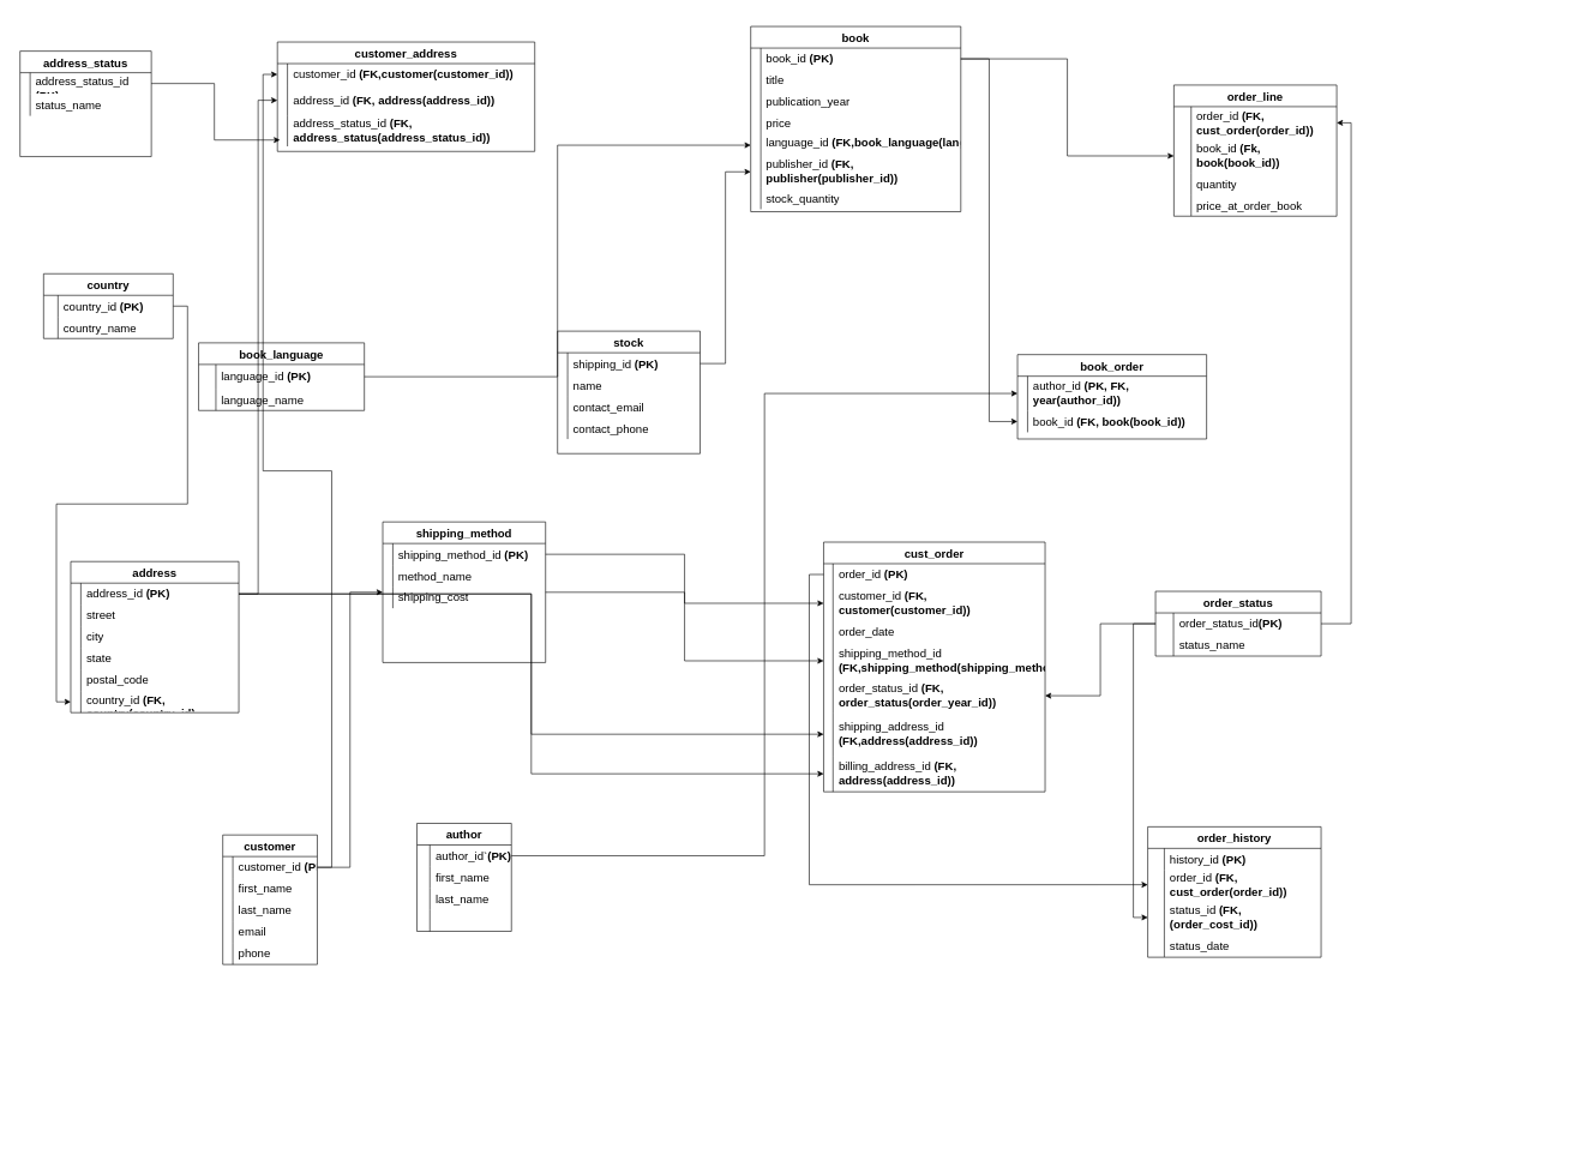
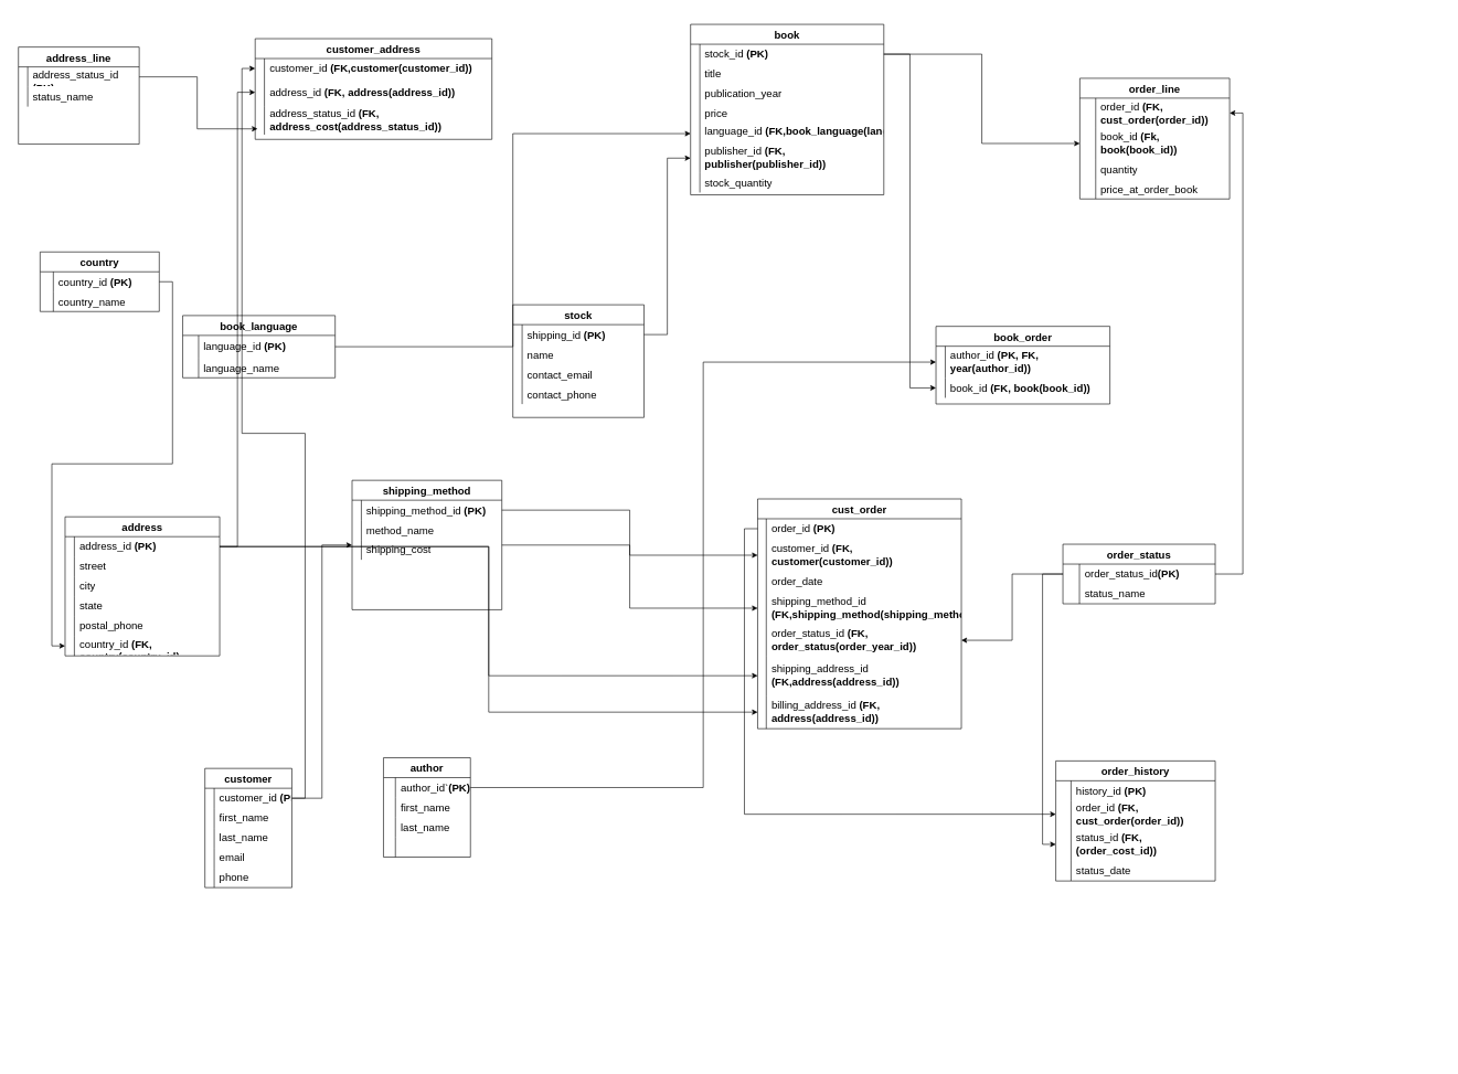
- <mxCell id="33" value="book_id&amp;nbsp;&lt;b&gt;(PK)&lt;/b&gt;" style="shape=partialRectangle;html=1;whiteSpace=wrap;connectable=0;fillColor=none;top=0;left=0;bottom=0;right=0;align=left;spacingLeft=6;overflow=hidden;strokeColor=inherit;fontSize=16;" vertex="1" parent="31"><mxGeometry x="14" width="278" height="30" as="geometry"><mxRectangle width="278" height="30" as="alternateBounds" /></mxGeometry></mxCell>
+ <mxCell id="33" value="stock_id&amp;nbsp;&lt;b&gt;(PK)&lt;/b&gt;" style="shape=partialRectangle;html=1;whiteSpace=wrap;connectable=0;fillColor=none;top=0;left=0;bottom=0;right=0;align=left;spacingLeft=6;overflow=hidden;strokeColor=inherit;fontSize=16;" vertex="1" parent="31"><mxGeometry x="14" width="278" height="30" as="geometry"><mxRectangle width="278" height="30" as="alternateBounds" /></mxGeometry></mxCell>
- <mxCell id="52" value="address_status" style="shape=table;startSize=30;container=1;collapsible=0;childLayout=tableLayout;fixedRows=1;rowLines=0;fontStyle=1;strokeColor=default;fontSize=16;" vertex="1" parent="9"><mxGeometry x="7.297" y="50.56" width="182.432" height="146.598" as="geometry" /></mxCell>
+ <mxCell id="52" value="address_line" style="shape=table;startSize=30;container=1;collapsible=0;childLayout=tableLayout;fixedRows=1;rowLines=0;fontStyle=1;strokeColor=default;fontSize=16;" vertex="1" parent="9"><mxGeometry x="7.297" y="50.56" width="182.432" height="146.598" as="geometry" /></mxCell>
- <mxCell id="68" value="address_status_id &lt;b&gt;(FK, address_status(address_status_id))&lt;/b&gt;" style="shape=partialRectangle;html=1;whiteSpace=wrap;connectable=0;fillColor=none;top=0;left=0;bottom=0;right=0;align=left;spacingLeft=6;overflow=hidden;strokeColor=inherit;fontSize=16;" vertex="1" parent="66"><mxGeometry x="14" width="344" height="43" as="geometry"><mxRectangle width="344" height="43" as="alternateBounds" /></mxGeometry></mxCell>
+ <mxCell id="68" value="address_status_id &lt;b&gt;(FK, address_cost(address_status_id))&lt;/b&gt;" style="shape=partialRectangle;html=1;whiteSpace=wrap;connectable=0;fillColor=none;top=0;left=0;bottom=0;right=0;align=left;spacingLeft=6;overflow=hidden;strokeColor=inherit;fontSize=16;" vertex="1" parent="66"><mxGeometry x="14" width="344" height="43" as="geometry"><mxRectangle width="344" height="43" as="alternateBounds" /></mxGeometry></mxCell>
- <mxCell id="104" value="postal_code" style="shape=partialRectangle;html=1;whiteSpace=wrap;connectable=0;fillColor=none;top=0;left=0;bottom=0;right=0;align=left;spacingLeft=6;overflow=hidden;strokeColor=inherit;fontSize=16;" vertex="1" parent="102"><mxGeometry x="14" width="220" height="30" as="geometry"><mxRectangle width="220" height="30" as="alternateBounds" /></mxGeometry></mxCell>
+ <mxCell id="104" value="postal_phone" style="shape=partialRectangle;html=1;whiteSpace=wrap;connectable=0;fillColor=none;top=0;left=0;bottom=0;right=0;align=left;spacingLeft=6;overflow=hidden;strokeColor=inherit;fontSize=16;" vertex="1" parent="102"><mxGeometry x="14" width="220" height="30" as="geometry"><mxRectangle width="220" height="30" as="alternateBounds" /></mxGeometry></mxCell>
